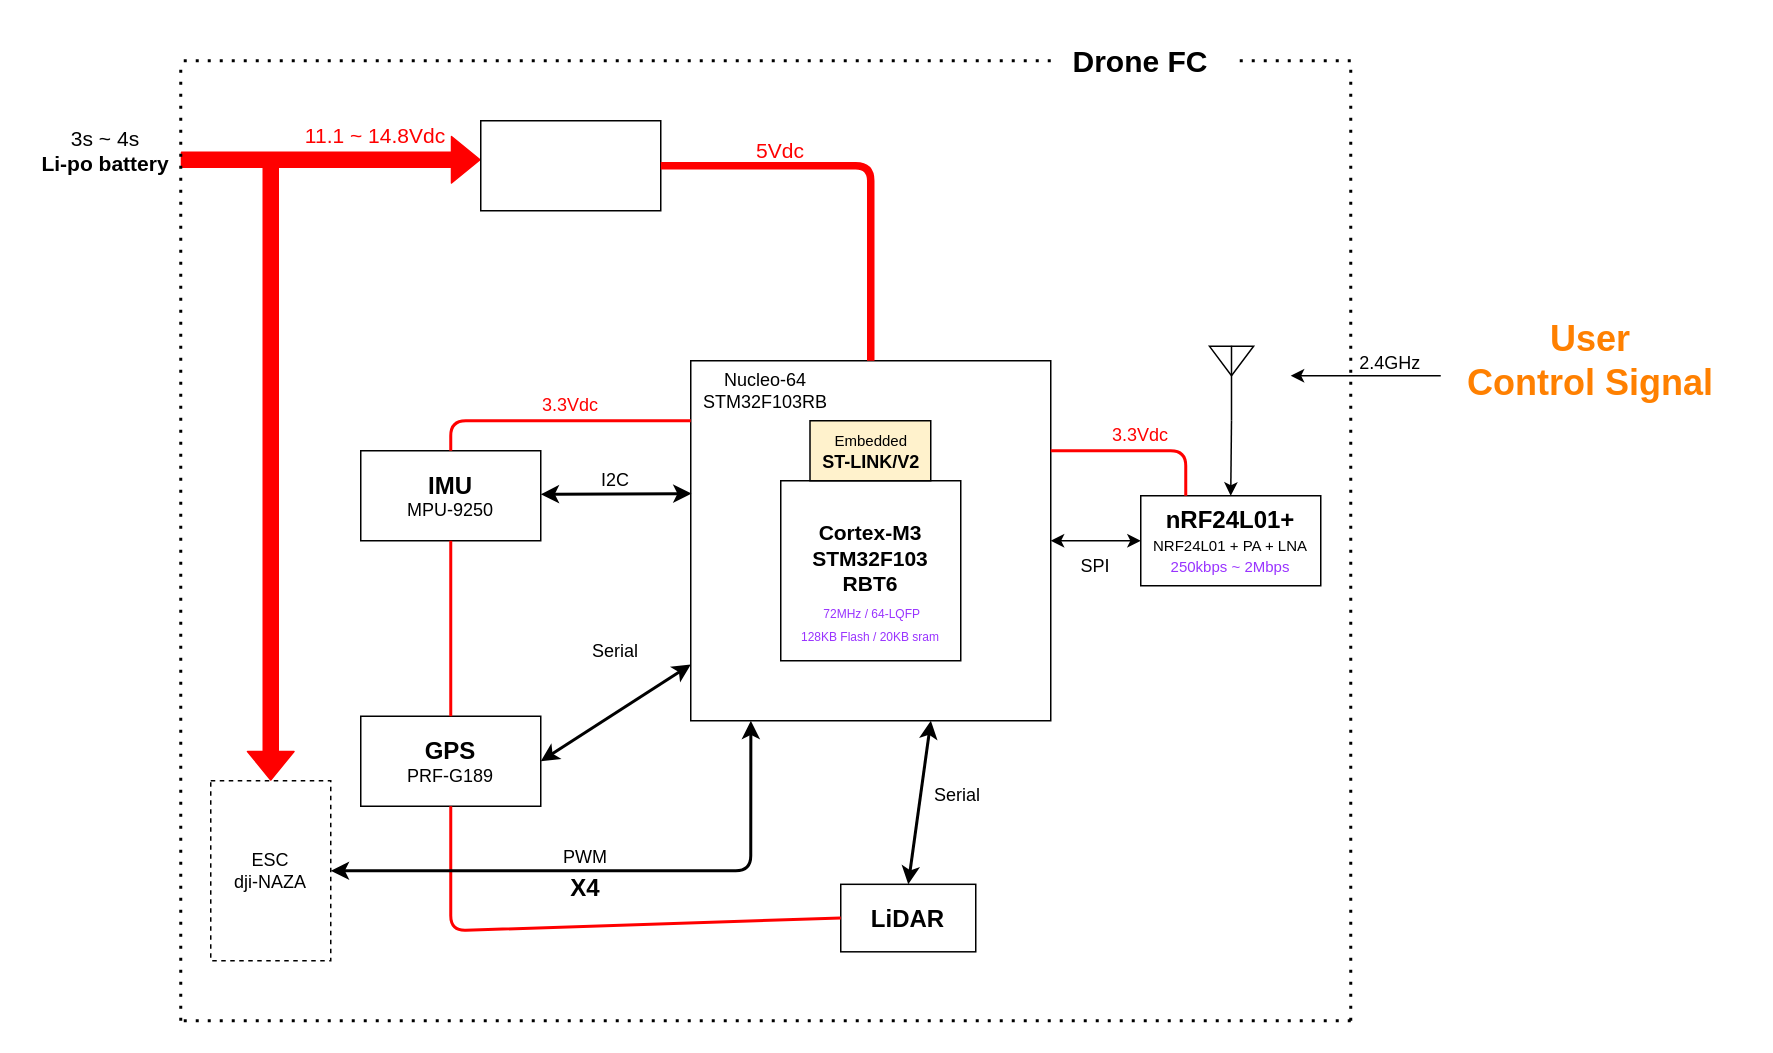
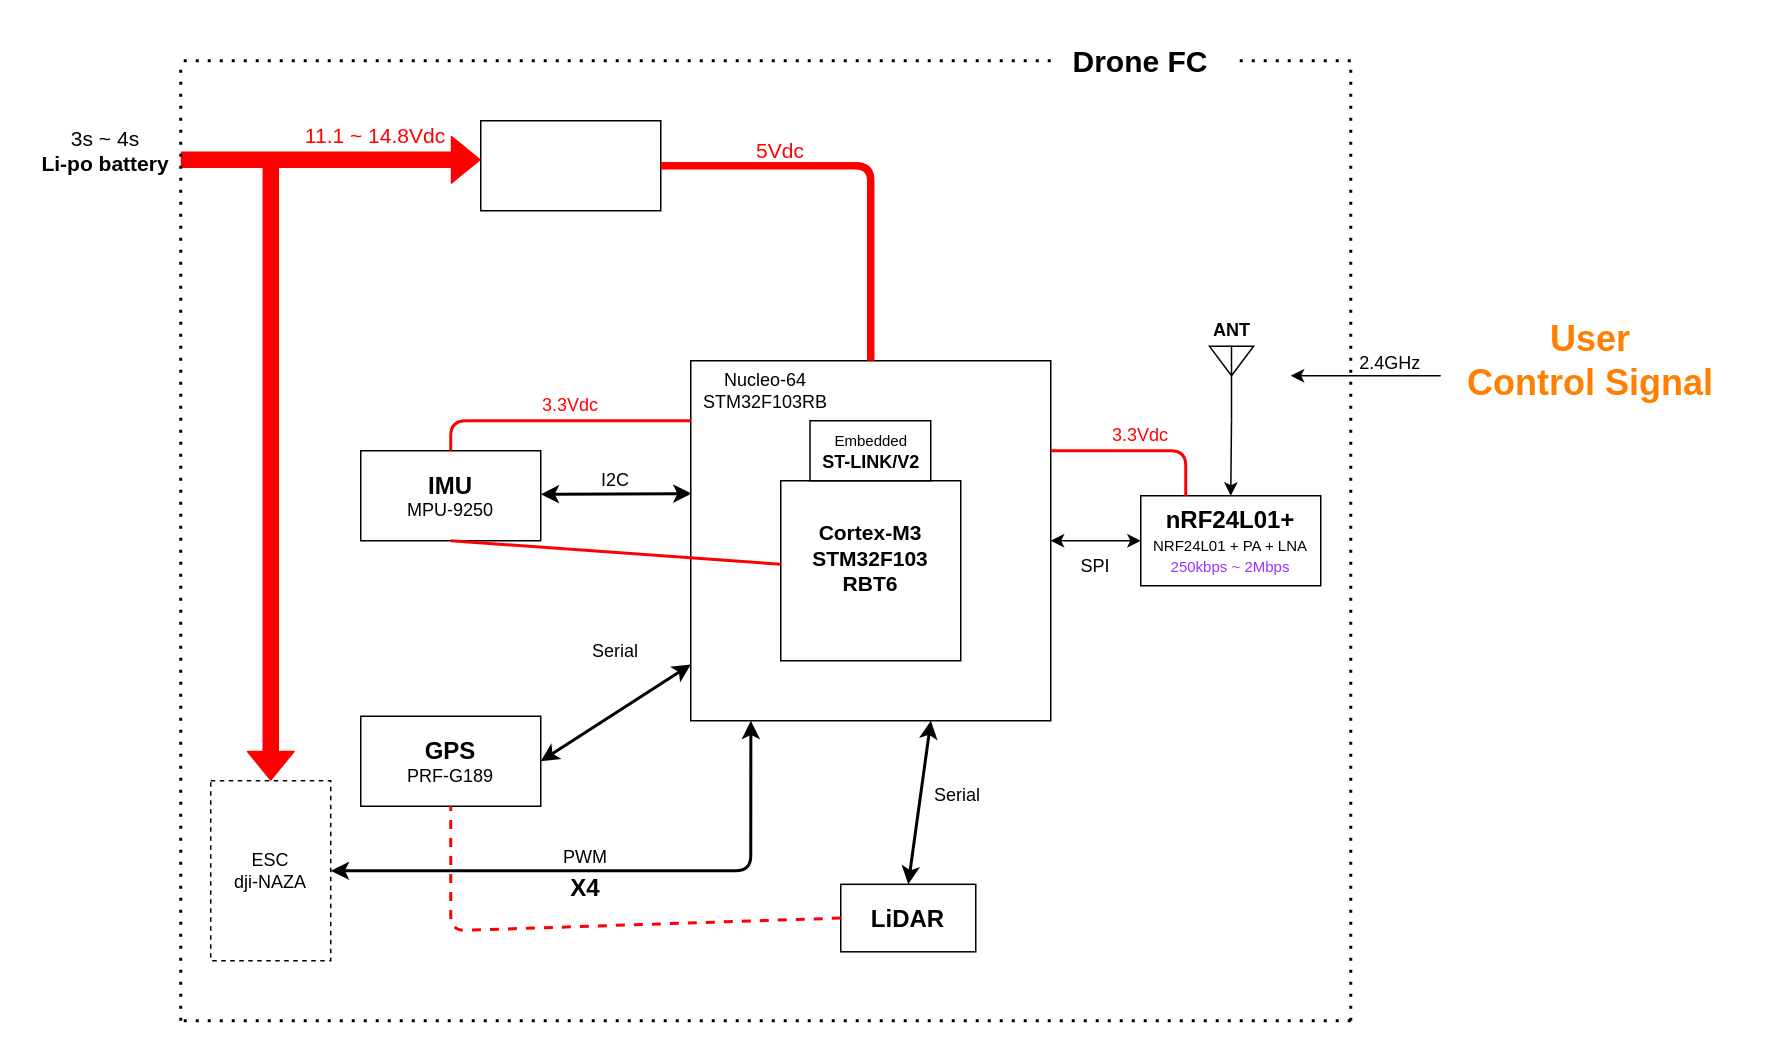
+ <mxCell id="17" value="&lt;b&gt;&lt;font style=&quot;font-size: 12px&quot;&gt;ANT&lt;/font&gt;&lt;/b&gt;" style="text;html=1;strokeColor=none;fillColor=none;align=center;verticalAlign=middle;whiteSpace=wrap;rounded=0;" parent="1" vertex="1"><mxGeometry x="780.5" y="210" width="80" height="20" as="geometry" /></mxCell>
- <mxCell id="7" value="&lt;font style=&quot;font-size: 10px&quot;&gt;Embedded&lt;/font&gt;&lt;br&gt;&lt;b&gt;ST-LINK/V2&lt;/b&gt;" style="rounded=0;whiteSpace=wrap;html=1;fillColor=#fff2cc;" parent="1" vertex="1"><mxGeometry x="539.5" y="280" width="80.5" height="40" as="geometry" /></mxCell>
+ <mxCell id="7" value="&lt;font style=&quot;font-size: 10px&quot;&gt;Embedded&lt;/font&gt;&lt;br&gt;&lt;b&gt;ST-LINK/V2&lt;/b&gt;" style="rounded=0;whiteSpace=wrap;html=1;" parent="1" vertex="1"><mxGeometry x="539.5" y="280" width="80.5" height="40" as="geometry" /></mxCell>
- <mxCell id="5" value="&lt;font color=&quot;#9933ff&quot; style=&quot;font-size: 8px&quot;&gt;&amp;nbsp;72MHz / 64-LQFP&lt;br&gt;128KB Flash / 20KB sram&lt;br&gt;&lt;/font&gt;" style="text;html=1;strokeColor=none;fillColor=none;align=center;verticalAlign=middle;whiteSpace=wrap;rounded=0;" parent="3" vertex="1"><mxGeometry y="80" width="120" height="30" as="geometry" /></mxCell>
- <mxCell id="26" value="" style="endArrow=none;html=1;strokeColor=#FF0000;strokeWidth=2;fillColor=#FF0000;entryX=0.5;entryY=0;entryDx=0;entryDy=0;exitX=0.5;exitY=1;exitDx=0;exitDy=0;" parent="1" source="9" target="13" edge="1"><mxGeometry width="50" height="50" relative="1" as="geometry"><mxPoint x="280" y="480" as="sourcePoint" /><mxPoint x="330" y="430" as="targetPoint" /></mxGeometry></mxCell>
+ <mxCell id="26" value="" style="endArrow=none;html=1;strokeColor=#FF0000;strokeWidth=2;fillColor=#FF0000;exitX=0.5;exitY=1;exitDx=0;exitDy=0;" parent="1" source="9" target="4" edge="1"><mxGeometry width="50" height="50" relative="1" as="geometry"><mxPoint x="280" y="480" as="sourcePoint" /><mxPoint x="330" y="430" as="targetPoint" /></mxGeometry></mxCell>
- <mxCell id="24" value="" style="endArrow=none;html=1;strokeColor=#FF0000;strokeWidth=2;fillColor=#FF0000;exitX=0;exitY=0.5;exitDx=0;exitDy=0;jumpSize=6;entryX=0.5;entryY=1;entryDx=0;entryDy=0;" parent="1" source="8" target="13" edge="1"><mxGeometry width="50" height="50" relative="1" as="geometry"><mxPoint x="330" y="530" as="sourcePoint" /><mxPoint x="160" y="710" as="targetPoint" /><Array as="points"><mxPoint x="300" y="620" /></Array></mxGeometry></mxCell>
+ <mxCell id="24" value="" style="endArrow=none;html=1;strokeColor=#FF0000;strokeWidth=2;fillColor=#FF0000;exitX=0;exitY=0.5;exitDx=0;exitDy=0;jumpSize=6;entryX=0.5;entryY=1;entryDx=0;entryDy=0;dashed=1;" parent="1" source="8" target="13" edge="1"><mxGeometry width="50" height="50" relative="1" as="geometry"><mxPoint x="330" y="530" as="sourcePoint" /><mxPoint x="160" y="710" as="targetPoint" /><Array as="points"><mxPoint x="300" y="620" /></Array></mxGeometry></mxCell>
